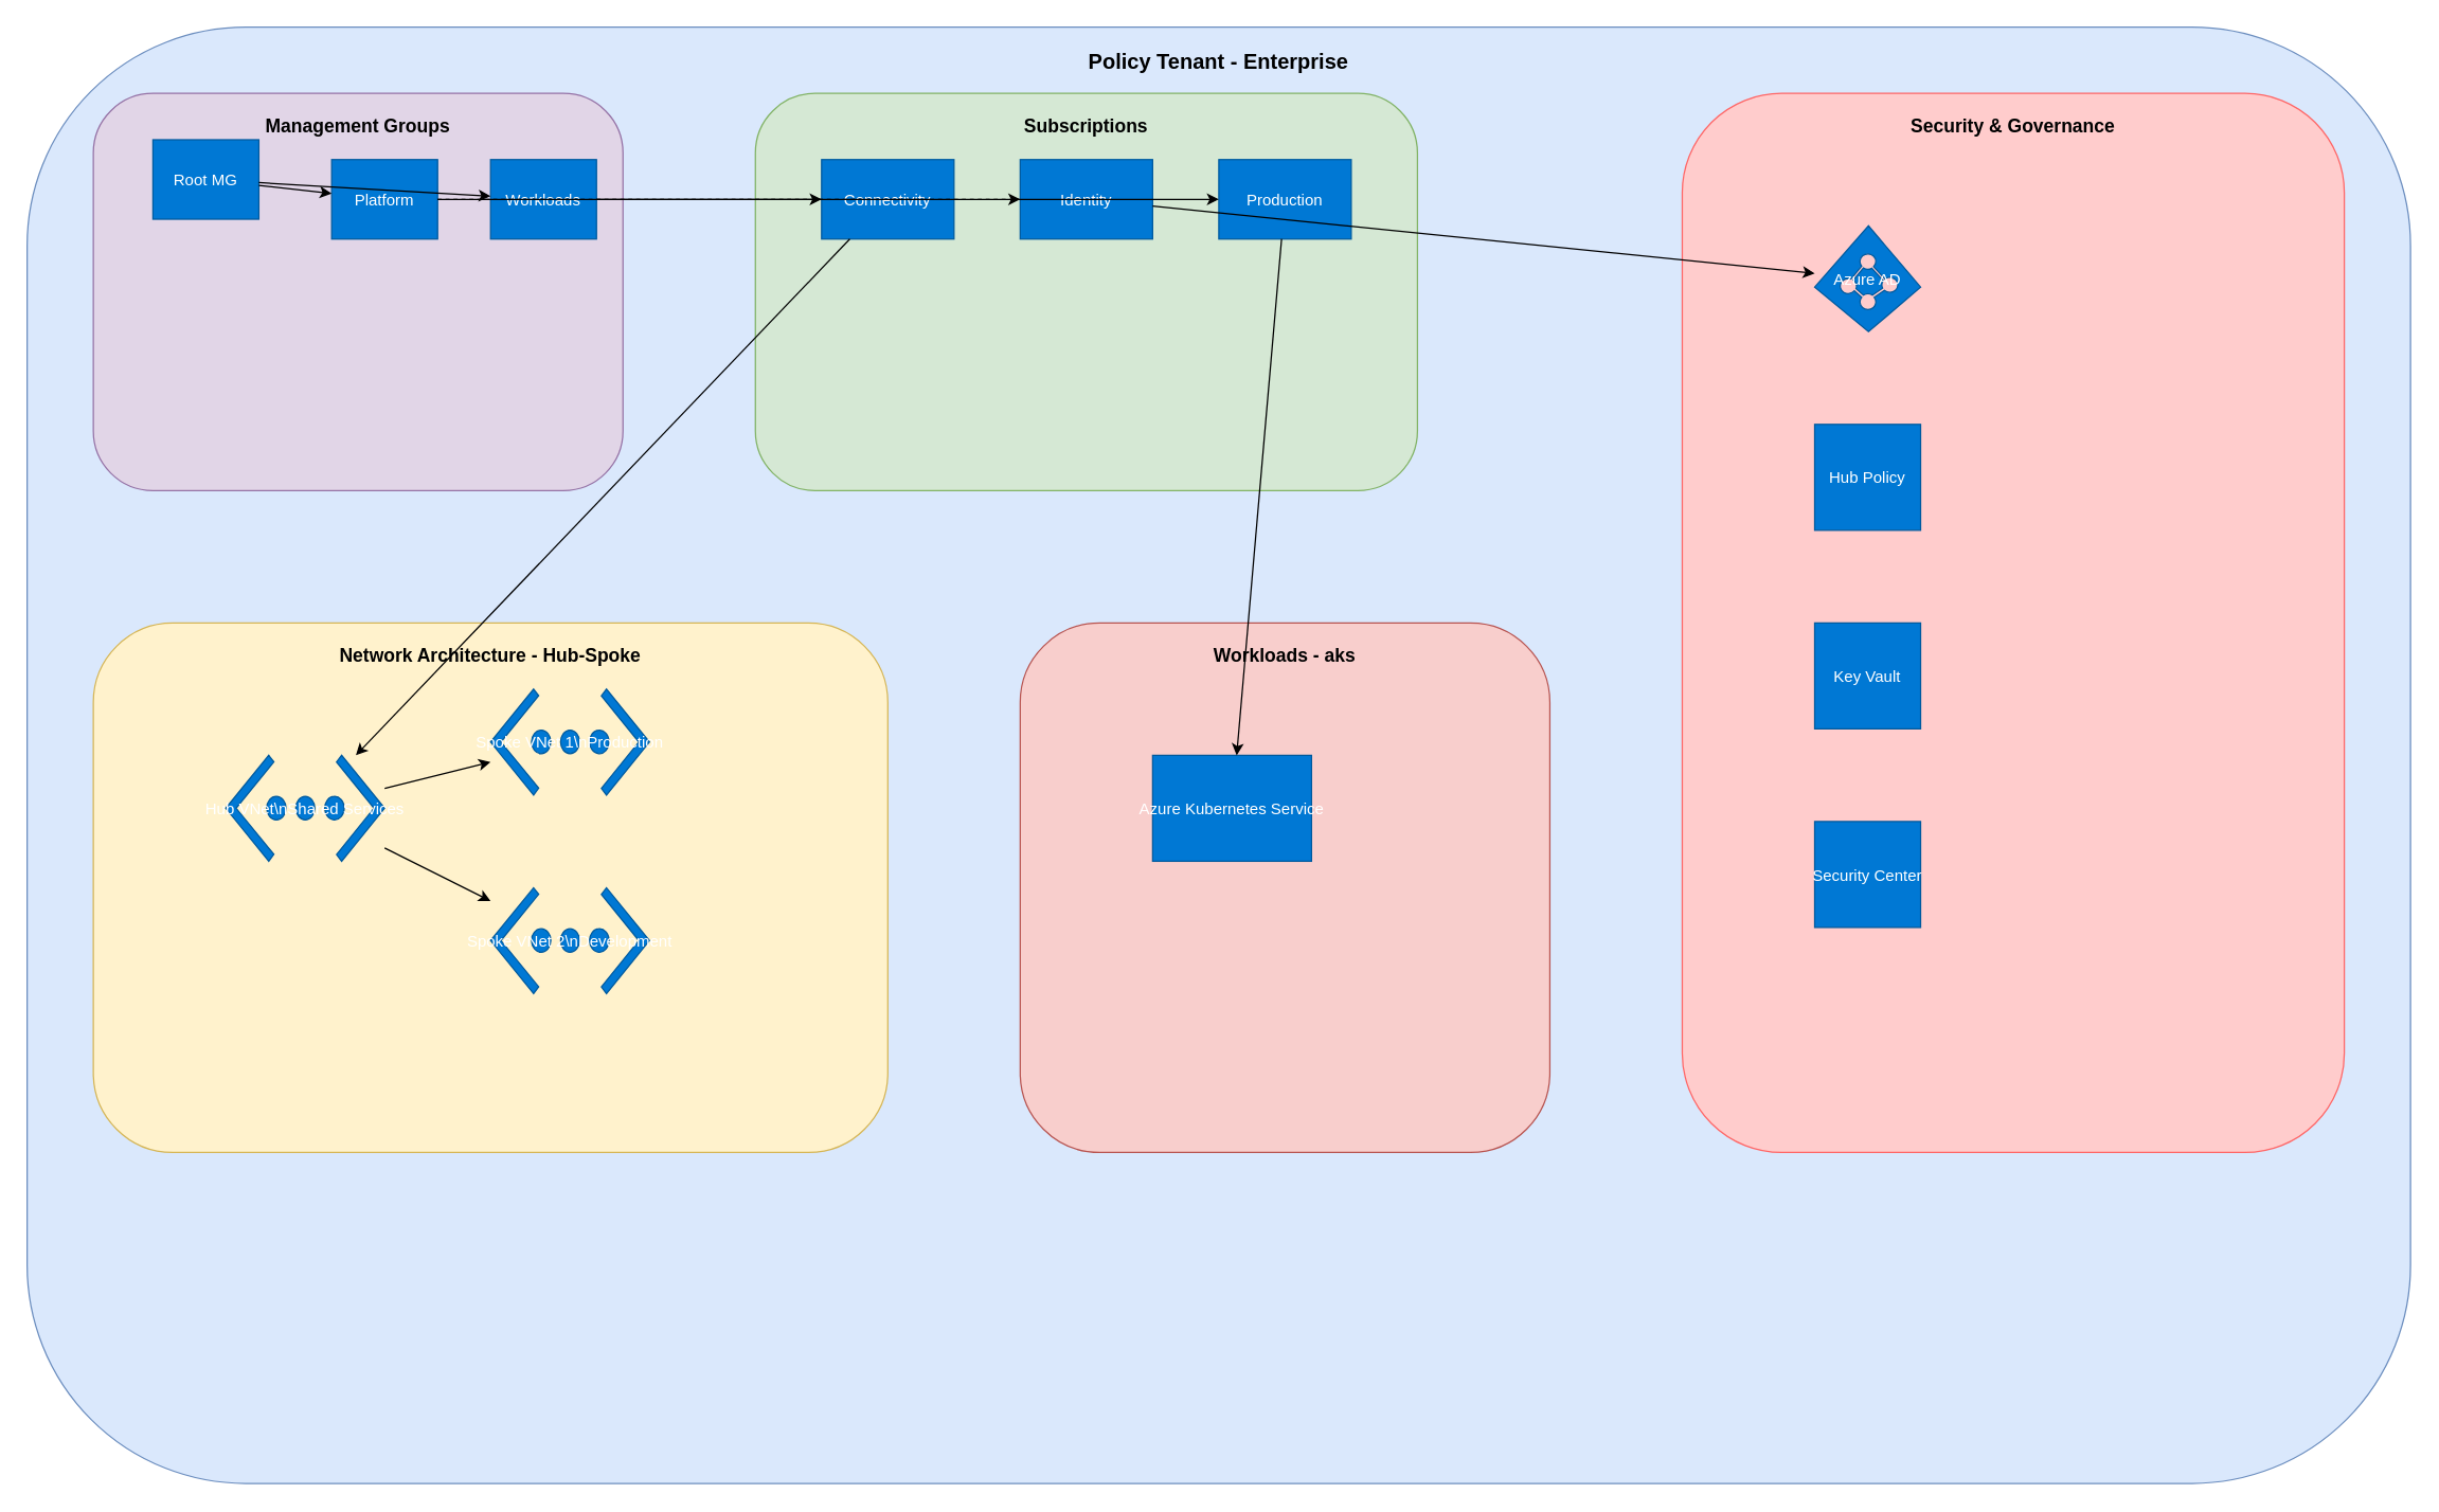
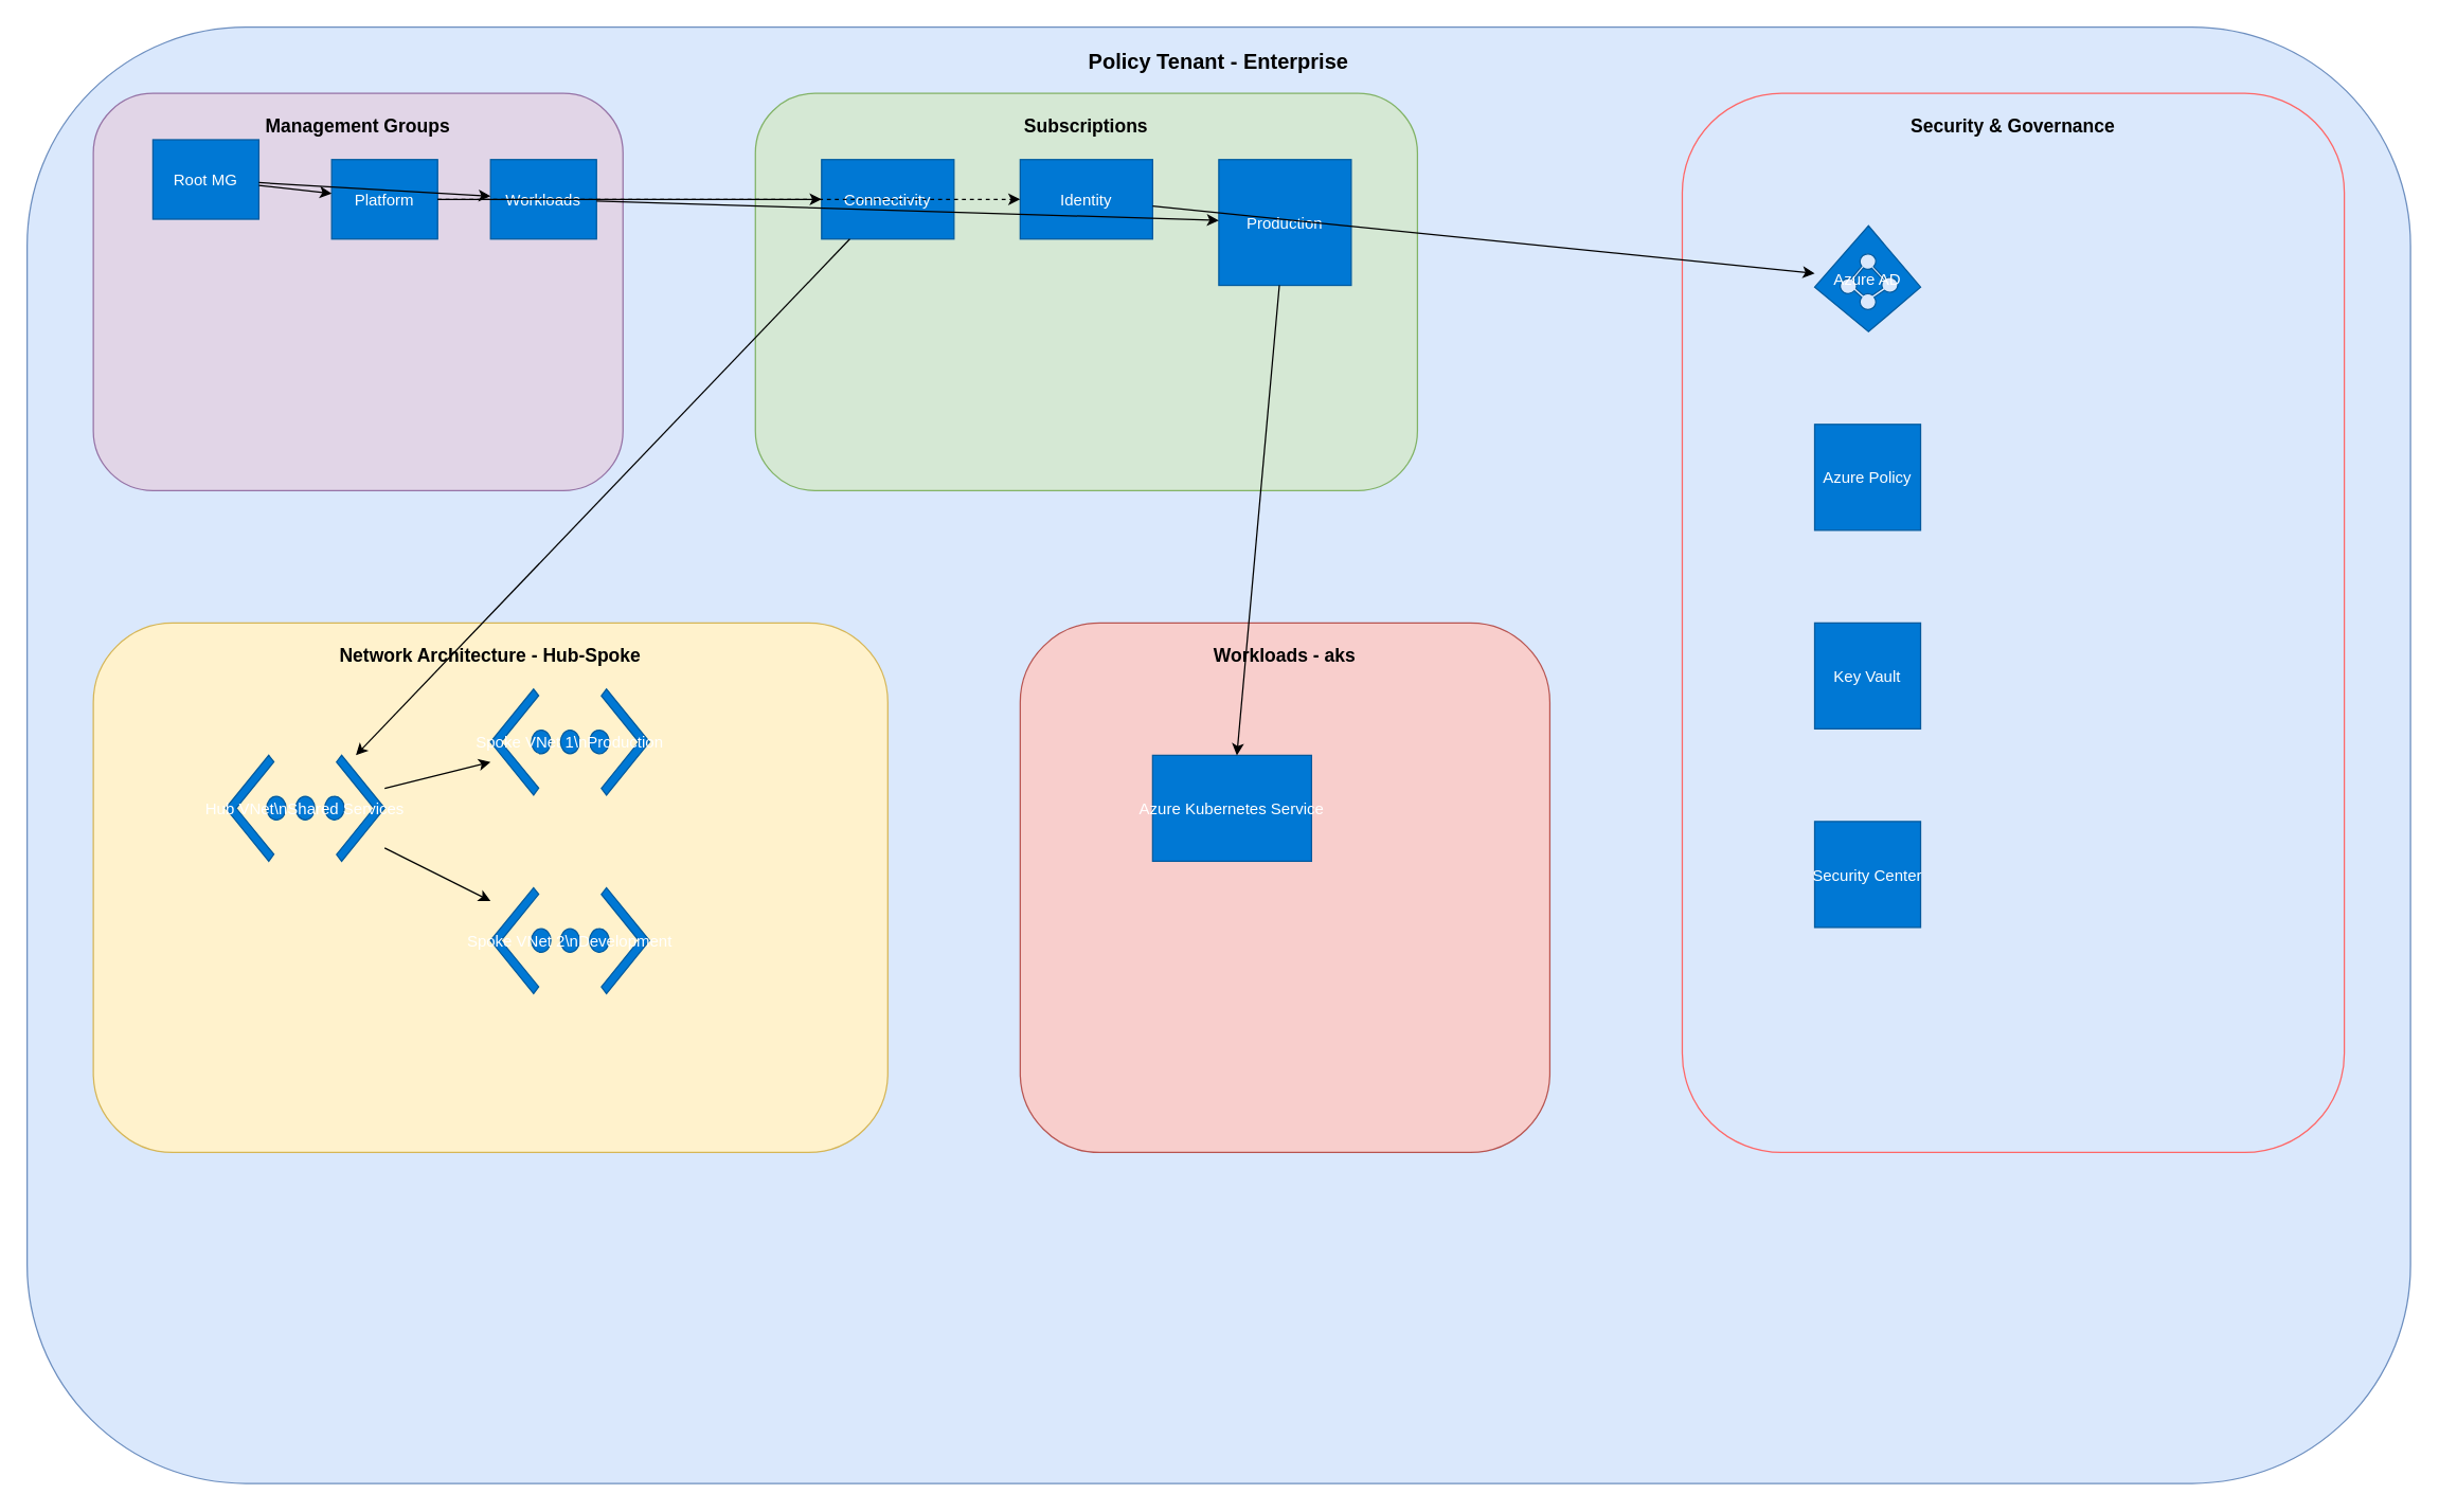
- <mxCell id="10" value="Production" style="shape=mxgraph.azure.subscription;fillColor=#0078d4;strokeColor=#005a9e;fontColor=#ffffff;" vertex="1" parent="1"><mxGeometry x="920" y="120" width="100" height="60" as="geometry" /></mxCell>
+ <mxCell id="10" value="Production" style="shape=mxgraph.azure.subscription;fillColor=#0078d4;strokeColor=#005a9e;fontColor=#ffffff;" vertex="1" parent="1"><mxGeometry x="920" y="120" width="100" height="95" as="geometry" /></mxCell>
- <mxCell id="19" value="Hub Policy" style="shape=mxgraph.azure.azure_governance;fillColor=#0078d4;strokeColor=#005a9e;fontColor=#ffffff;" vertex="1" parent="1"><mxGeometry x="1370" y="320" width="80" height="80" as="geometry" /></mxCell>
+ <mxCell id="19" value="Azure Policy" style="shape=mxgraph.azure.azure_governance;fillColor=#0078d4;strokeColor=#005a9e;fontColor=#ffffff;" vertex="1" parent="1"><mxGeometry x="1370" y="320" width="80" height="80" as="geometry" /></mxCell>
- <mxCell id="17" value="Security &amp; Governance" style="rounded=1;whiteSpace=wrap;html=1;fillColor=#ffcccc;strokeColor=#ff6666;fontSize=14;fontStyle=1;verticalAlign=top;spacingTop=10;" vertex="1" parent="1"><mxGeometry x="1270" y="70" width="500" height="800" as="geometry" /></mxCell>
+ <mxCell id="17" value="Security &amp; Governance" style="rounded=1;whiteSpace=wrap;html=1;fillColor=#dae8fc;strokeColor=#ff6666;fontSize=14;fontStyle=1;verticalAlign=top;spacingTop=10;" vertex="1" parent="1"><mxGeometry x="1270" y="70" width="500" height="800" as="geometry" /></mxCell>
